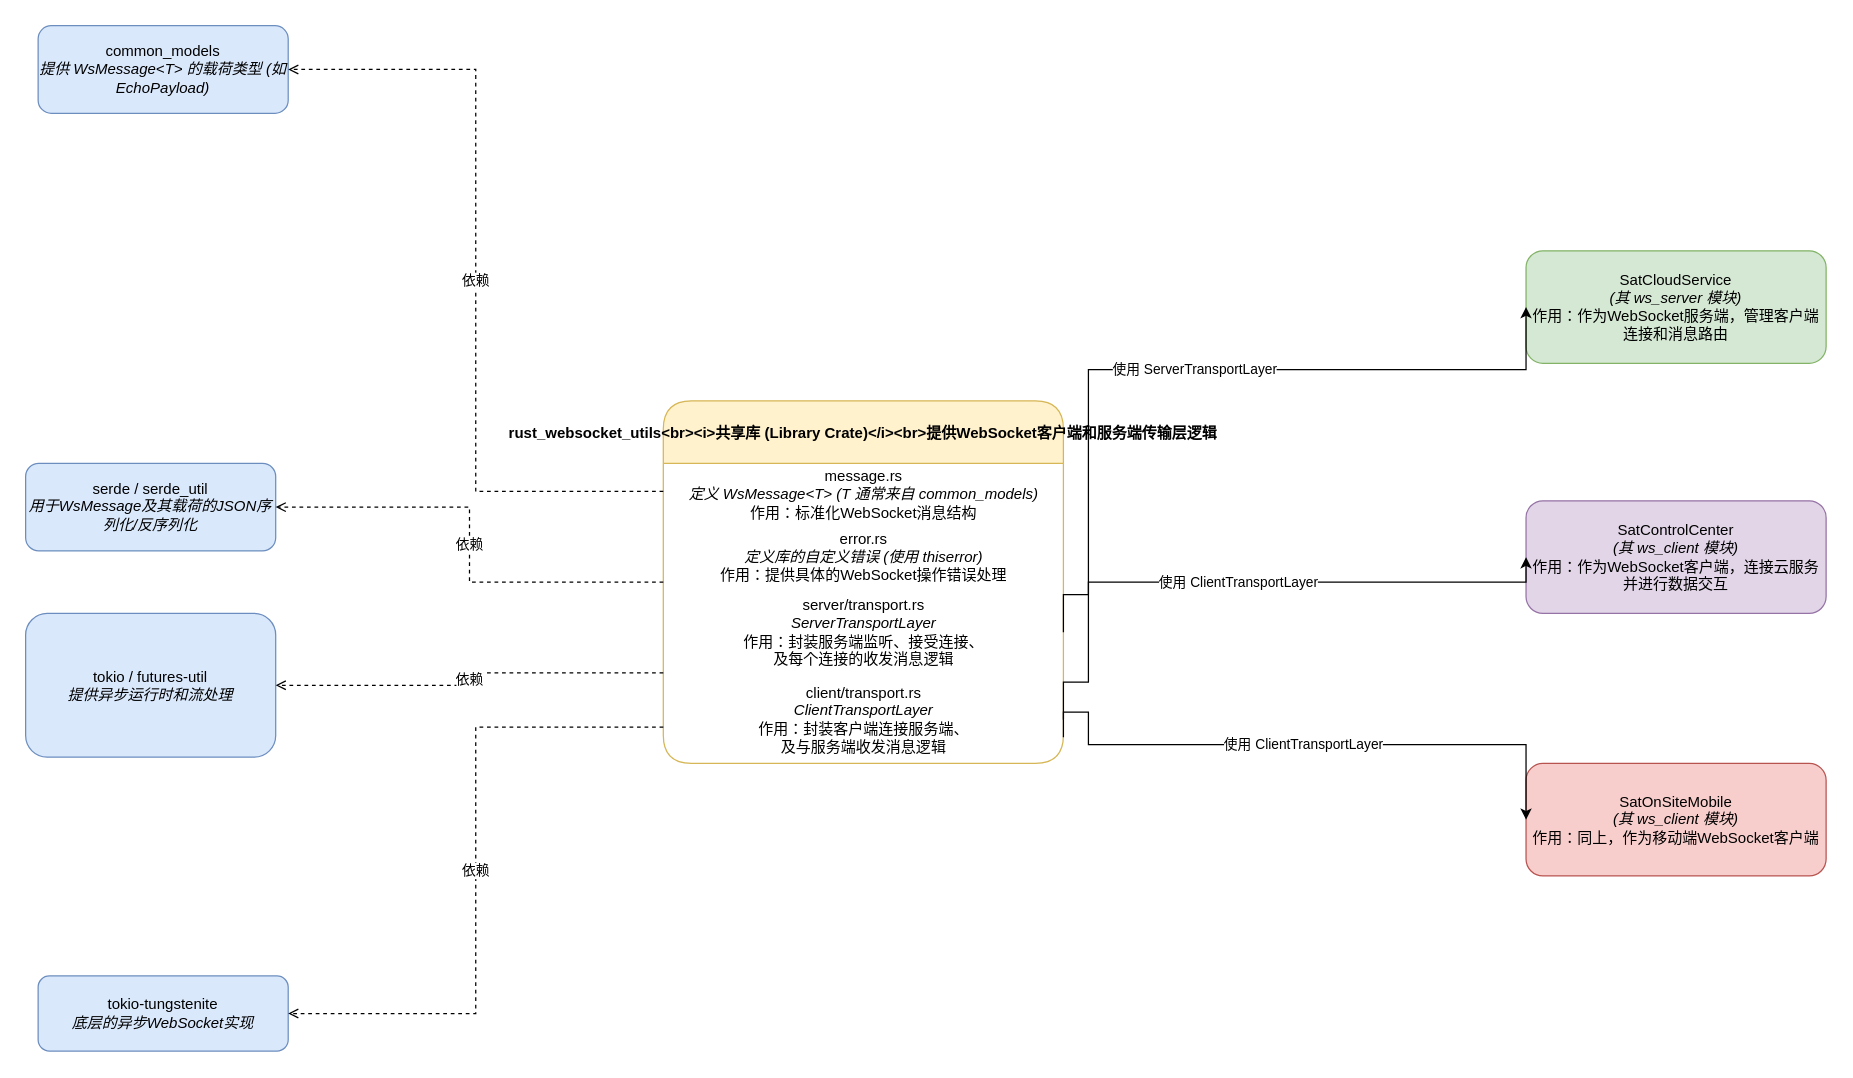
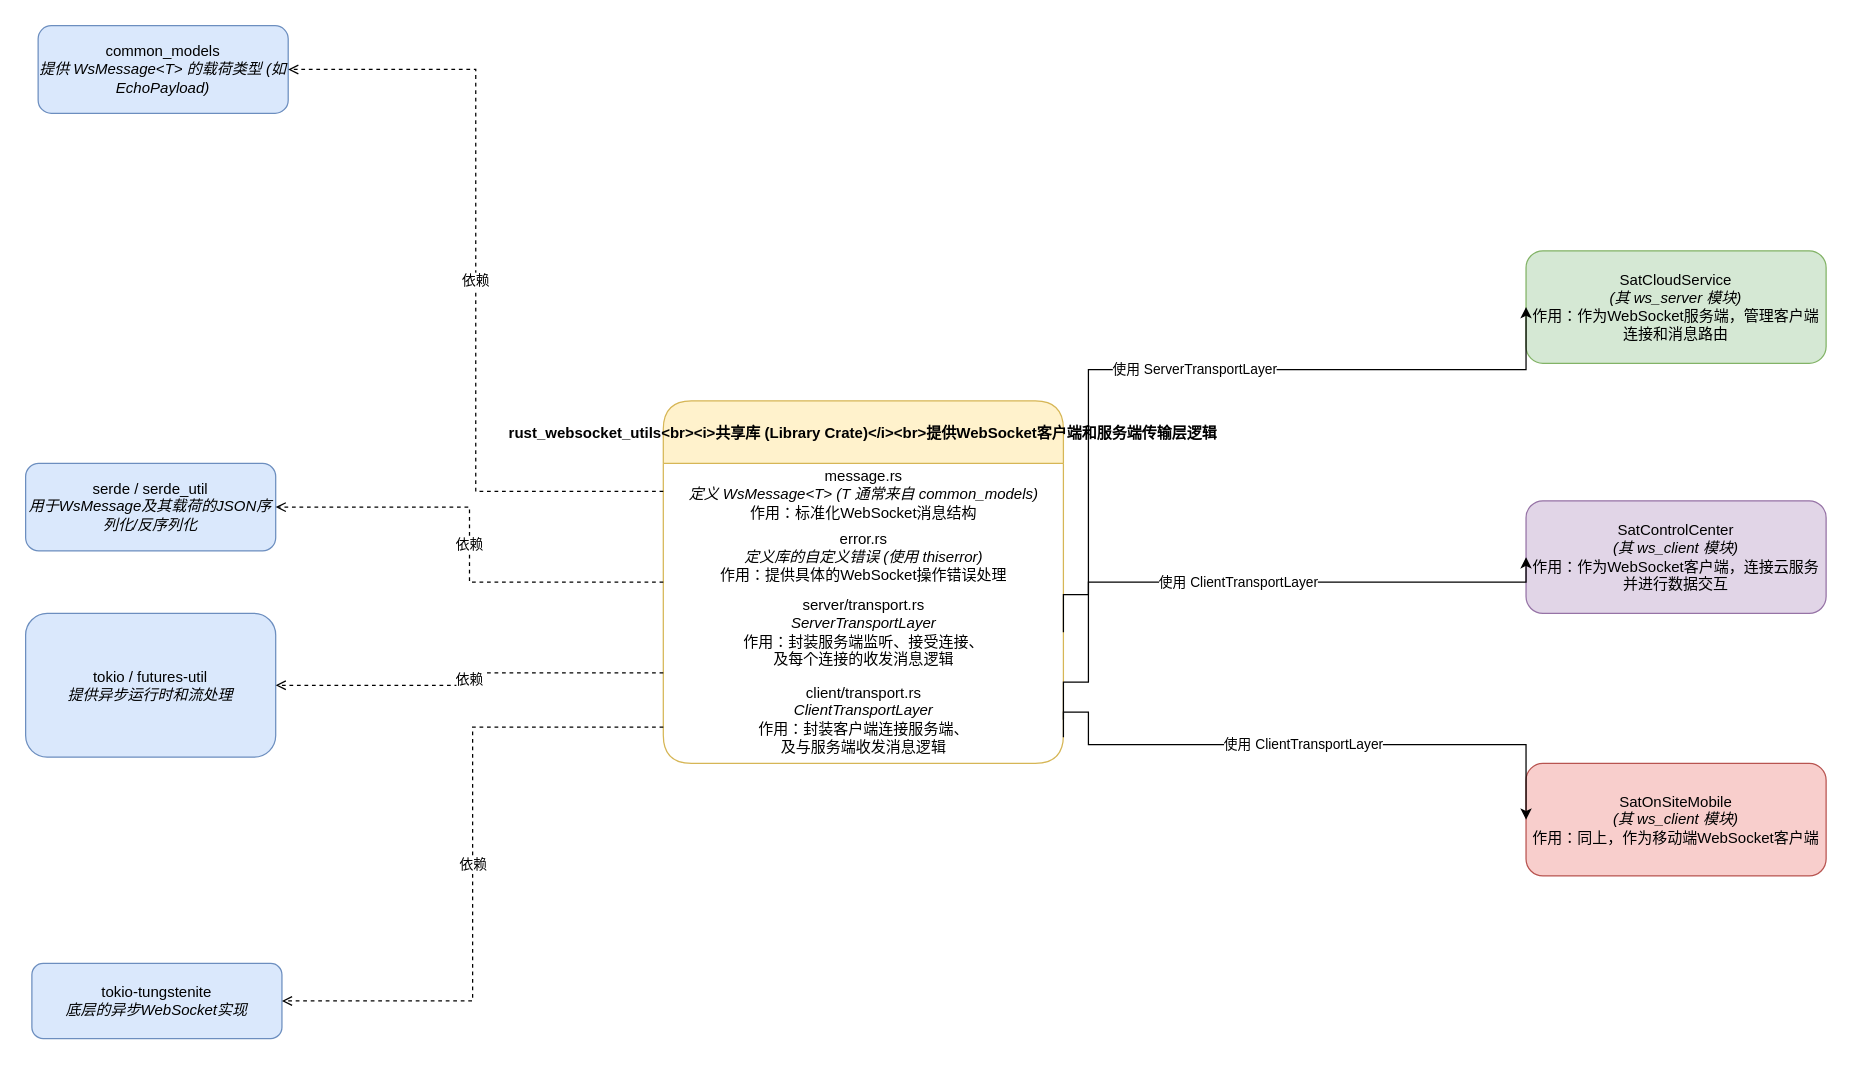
- <mxCell id="8" value="tokio-tungstenite&lt;br&gt;&lt;i&gt;底层的异步WebSocket实现&lt;/i&gt;" style="rounded=1;whiteSpace=wrap;html=1;fillColor=#dae8fc;strokeColor=#6c8ebf;" parent="1" vertex="1"><mxGeometry x="30" y="780" width="200" height="60" as="geometry" /></mxCell>
+ <mxCell id="8" value="tokio-tungstenite&lt;br&gt;&lt;i&gt;底层的异步WebSocket实现&lt;/i&gt;" style="rounded=1;whiteSpace=wrap;html=1;fillColor=#dae8fc;strokeColor=#6c8ebf;" parent="1" vertex="1"><mxGeometry x="25" y="770" width="200" height="60" as="geometry" /></mxCell>
